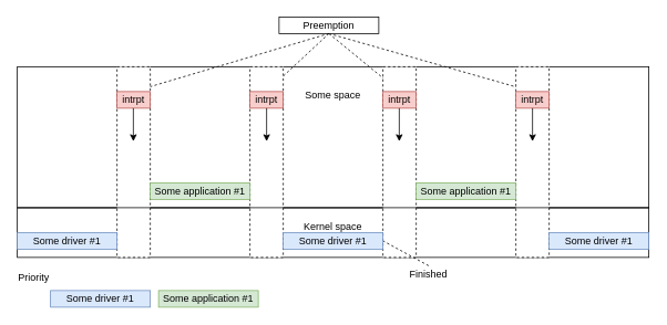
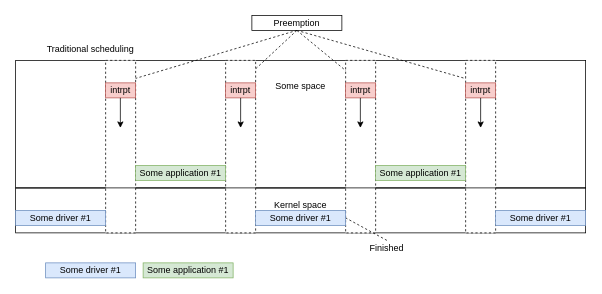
+ <mxCell id="9" value="Traditional scheduling" style="text;html=1;strokeColor=none;fillColor=none;align=center;verticalAlign=middle;whiteSpace=wrap;rounded=0;" vertex="1" parent="1"><mxGeometry x="20" y="50" width="200" height="30" as="geometry" /></mxCell>
- <mxCell id="5" value="Priority" style="text;html=1;strokeColor=none;fillColor=none;align=center;verticalAlign=middle;whiteSpace=wrap;rounded=0;" vertex="1" parent="1"><mxGeometry x="20" y="320" width="40" height="30" as="geometry" /></mxCell>
